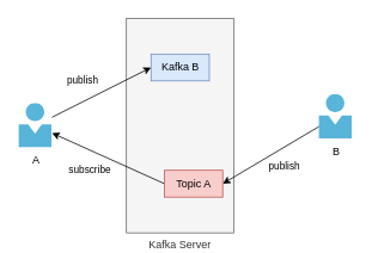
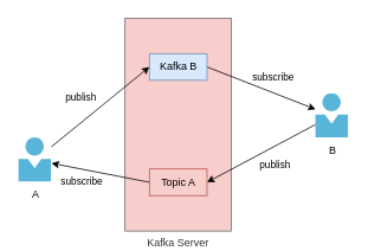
+ <mxCell id="10" style="edgeStyle=none;rounded=0;orthogonalLoop=1;jettySize=auto;html=1;entryX=1;entryY=0.5;entryDx=0;entryDy=0;startArrow=classic;startFill=1;endArrow=none;endFill=0;" parent="1" source="12" target="13" edge="1"><mxGeometry relative="1" as="geometry" /></mxCell>
+ <mxCell id="11" value="subscribe" style="edgeLabel;html=1;align=center;verticalAlign=middle;resizable=0;points=[];" parent="10" vertex="1" connectable="0"><mxGeometry x="0.155" y="-1" relative="1" as="geometry"><mxPoint x="21.5" y="-7.61" as="offset" /></mxGeometry></mxCell>
- <mxCell id="7" value="A" style="aspect=fixed;html=1;points=[];align=center;image;fontSize=12;image=img/lib/mscae/Person.svg;" parent="1" vertex="1"><mxGeometry x="20" y="115" width="37" height="50" as="geometry" /></mxCell>
+ <mxCell id="7" value="A" style="aspect=fixed;html=1;points=[];align=center;image;fontSize=12;image=img/lib/mscae/Person.svg;" parent="1" vertex="1"><mxGeometry x="20" y="155" width="37" height="50" as="geometry" /></mxCell>
- <mxCell id="2" value="Kafka Server" style="rounded=0;whiteSpace=wrap;html=1;fillColor=#f5f5f5;strokeColor=#666666;fontColor=#333333;labelPosition=center;verticalLabelPosition=bottom;align=center;verticalAlign=top;" parent="1" vertex="1"><mxGeometry x="140" y="20" width="120" height="240" as="geometry" /></mxCell>
+ <mxCell id="2" value="Kafka Server" style="rounded=0;whiteSpace=wrap;html=1;fillColor=#f8cecc;strokeColor=#666666;fontColor=#333333;labelPosition=center;verticalLabelPosition=bottom;align=center;verticalAlign=top;" parent="1" vertex="1"><mxGeometry x="140" y="20" width="120" height="240" as="geometry" /></mxCell>
- <mxCell id="14" value="Topic A" style="rounded=0;whiteSpace=wrap;html=1;fillColor=#f8cecc;strokeColor=#b85450;" parent="1" vertex="1"><mxGeometry x="182.5" y="190" width="65" height="30" as="geometry" /></mxCell>
+ <mxCell id="14" value="Topic A" style="rounded=0;whiteSpace=wrap;html=1;fillColor=#f8cecc;strokeColor=#b85450;" parent="1" vertex="1"><mxGeometry x="167.5" y="190" width="65" height="30" as="geometry" /></mxCell>
